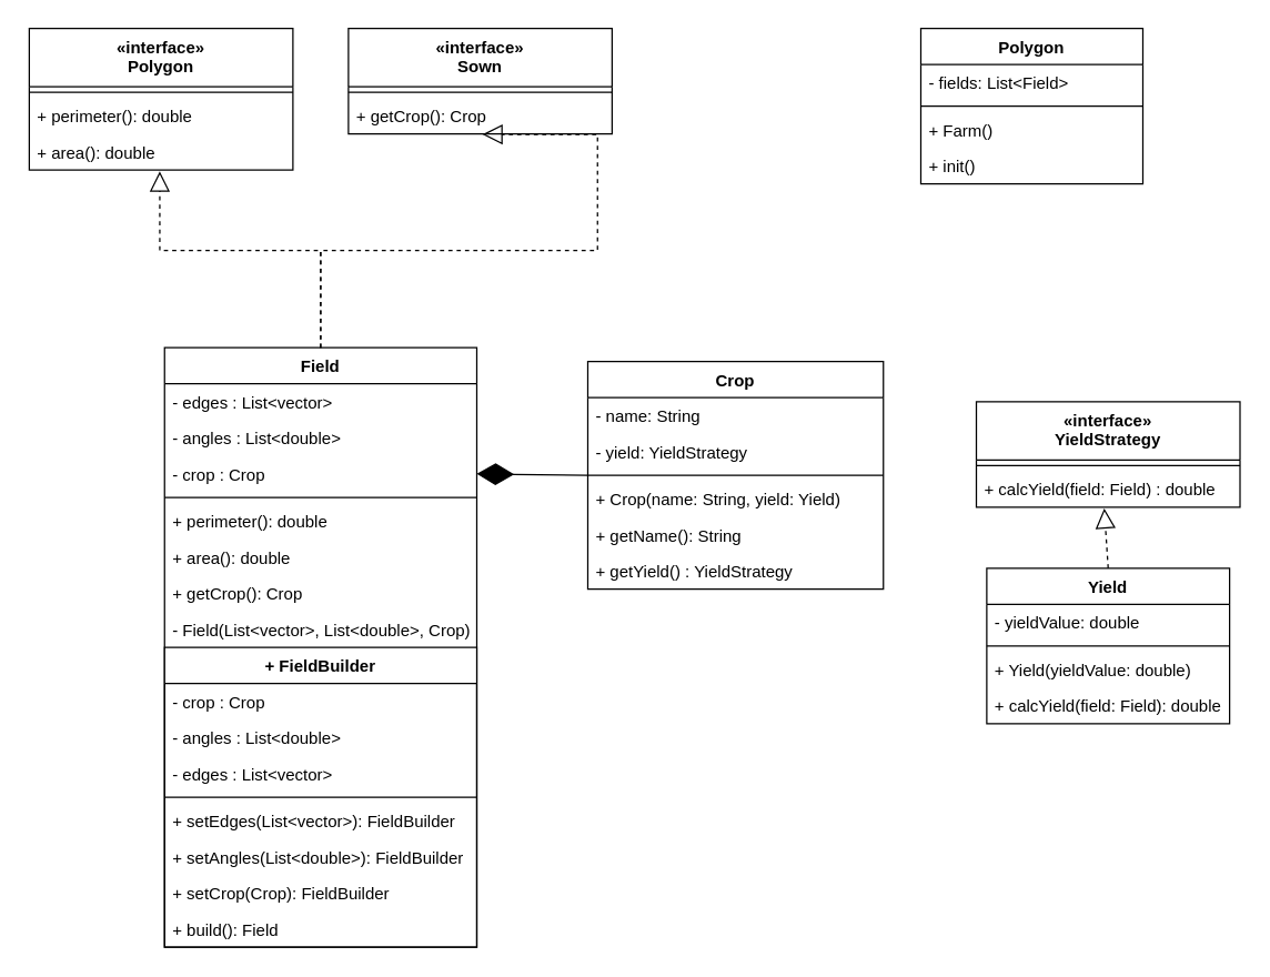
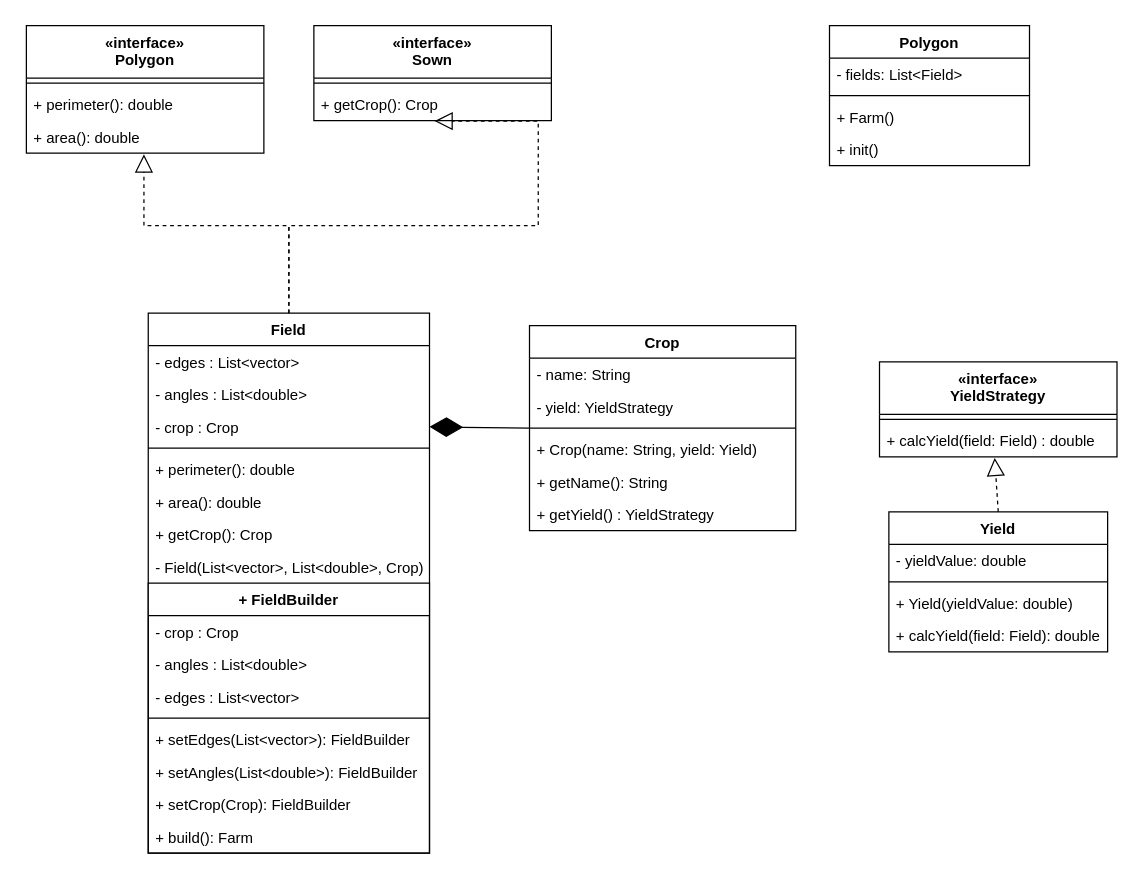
- <mxCell id="26" value="+ build(): Field" style="text;strokeColor=none;fillColor=none;align=left;verticalAlign=top;spacingLeft=4;spacingRight=4;overflow=hidden;rotatable=0;points=[[0,0.5],[1,0.5]];portConstraint=eastwest;" parent="18" vertex="1"><mxGeometry y="190" width="225" height="26" as="geometry" /></mxCell>
+ <mxCell id="26" value="+ build(): Farm" style="text;strokeColor=none;fillColor=none;align=left;verticalAlign=top;spacingLeft=4;spacingRight=4;overflow=hidden;rotatable=0;points=[[0,0.5],[1,0.5]];portConstraint=eastwest;" parent="18" vertex="1"><mxGeometry y="190" width="225" height="26" as="geometry" /></mxCell>
